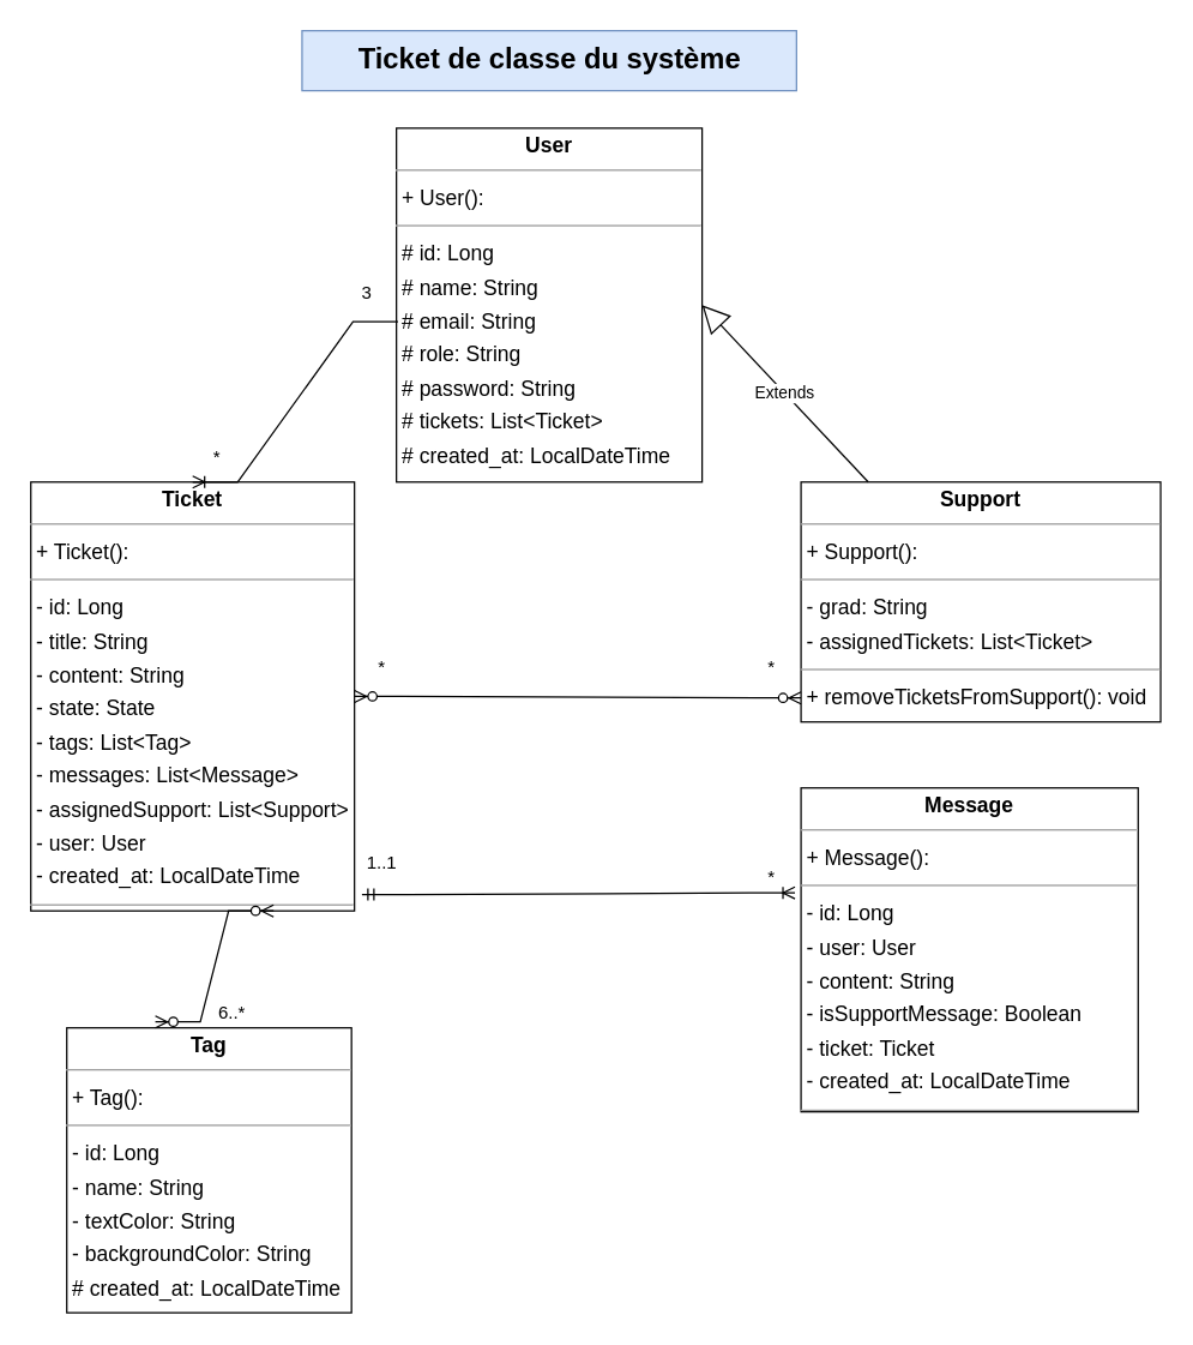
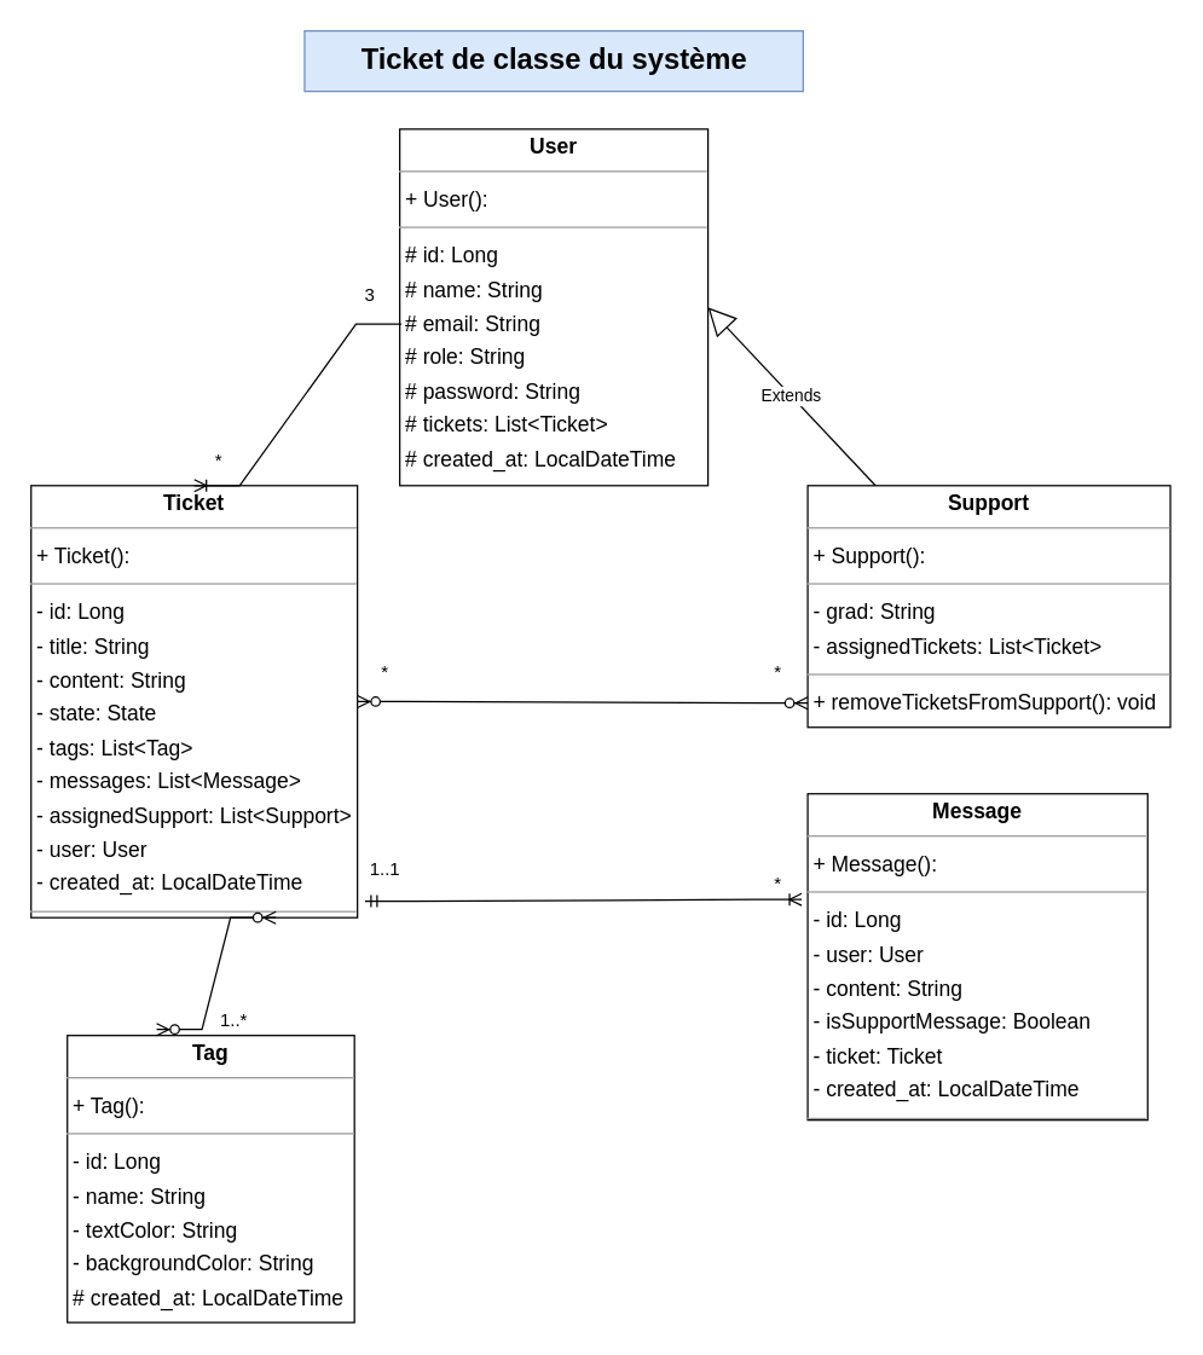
- <mxCell id="17" value="6..*" style="text;html=1;align=center;verticalAlign=middle;resizable=0;points=[];autosize=1;strokeColor=none;fillColor=none;" vertex="1" parent="1"><mxGeometry x="134" y="660" width="40" height="30" as="geometry" /></mxCell>
+ <mxCell id="17" value="1..*" style="text;html=1;align=center;verticalAlign=middle;resizable=0;points=[];autosize=1;strokeColor=none;fillColor=none;" vertex="1" parent="1"><mxGeometry x="134" y="660" width="40" height="30" as="geometry" /></mxCell>
